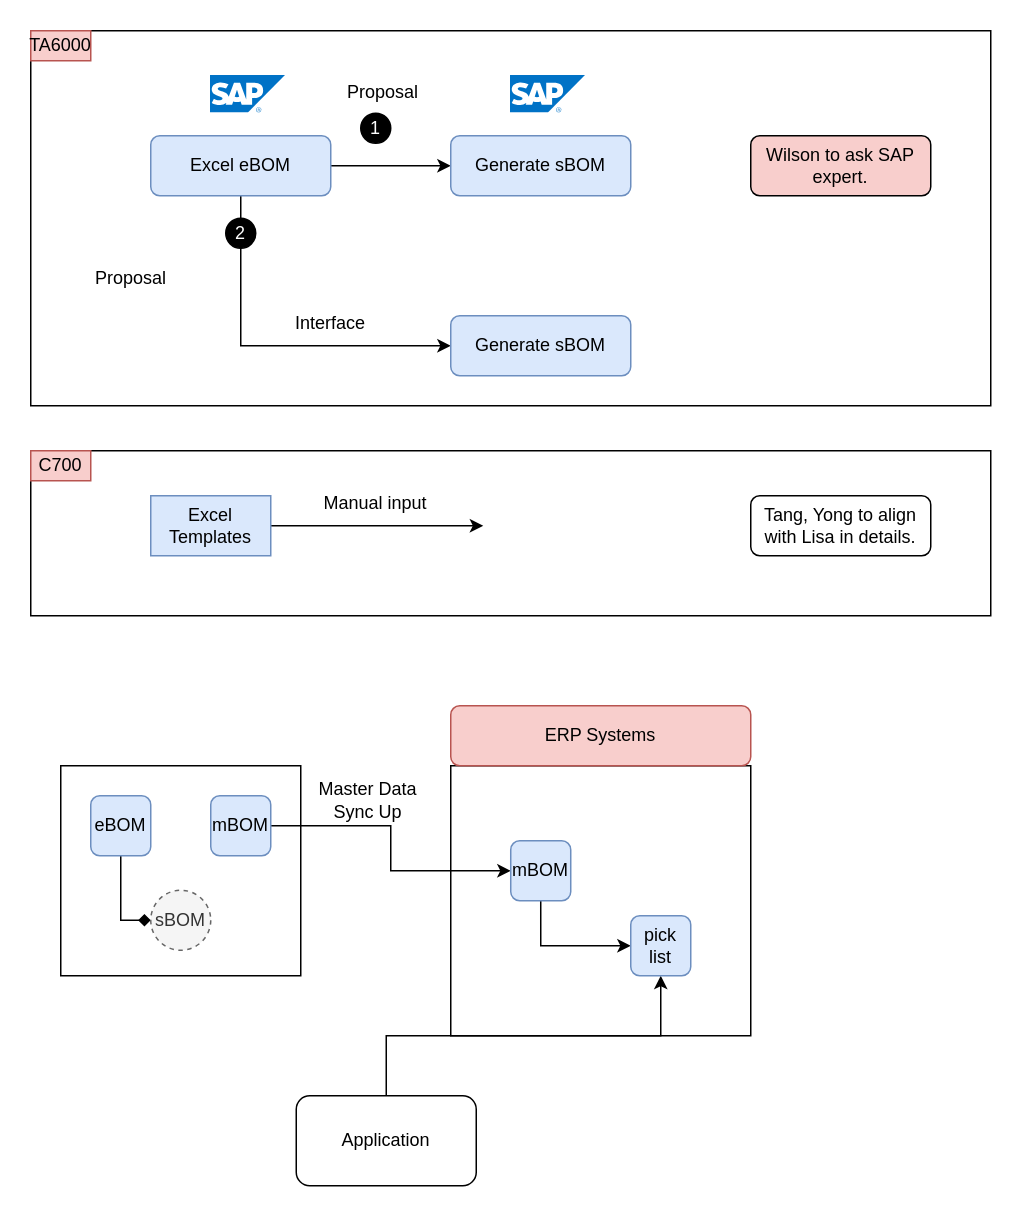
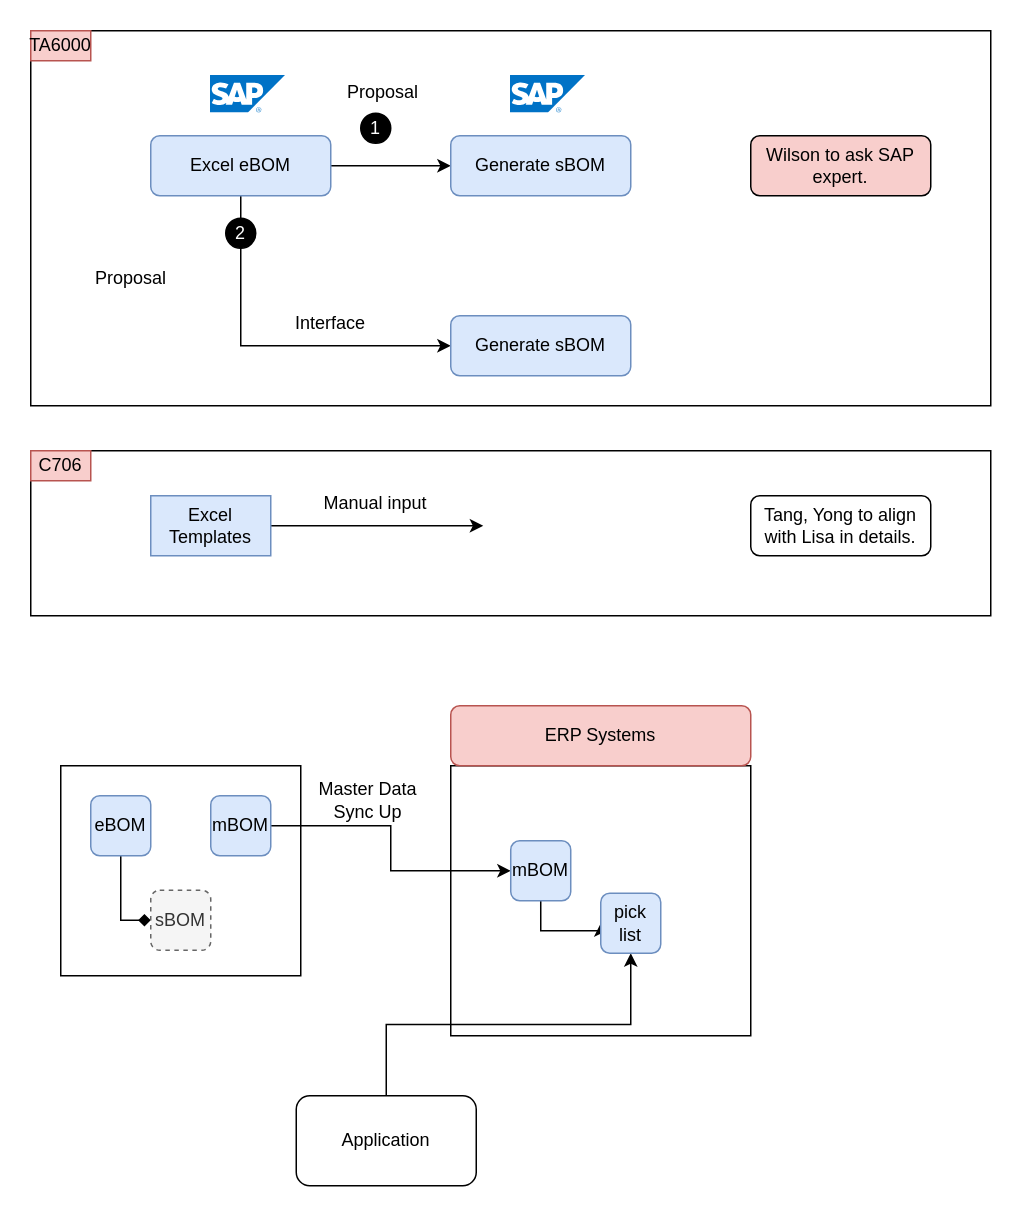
- <mxCell id="23" value="C700" style="text;html=1;strokeColor=#b85450;fillColor=#f8cecc;align=center;verticalAlign=middle;whiteSpace=wrap;rounded=0;" vertex="1" parent="1"><mxGeometry x="20" y="300" width="40" height="20" as="geometry" /></mxCell>
+ <mxCell id="23" value="C706" style="text;html=1;strokeColor=#b85450;fillColor=#f8cecc;align=center;verticalAlign=middle;whiteSpace=wrap;rounded=0;" vertex="1" parent="1"><mxGeometry x="20" y="300" width="40" height="20" as="geometry" /></mxCell>
- <mxCell id="34" value="sBOM" style="ellipse;whiteSpace=wrap;html=1;fillColor=#f5f5f5;strokeColor=#666666;fontColor=#333333;dashed=1;" vertex="1" parent="1"><mxGeometry x="100" y="593" width="40" height="40" as="geometry" /></mxCell>
+ <mxCell id="34" value="sBOM" style="rounded=1;whiteSpace=wrap;html=1;fillColor=#f5f5f5;strokeColor=#666666;fontColor=#333333;dashed=1;" vertex="1" parent="1"><mxGeometry x="100" y="593" width="40" height="40" as="geometry" /></mxCell>
- <mxCell id="41" value="pick list" style="rounded=1;whiteSpace=wrap;html=1;fillColor=#dae8fc;strokeColor=#6c8ebf;" vertex="1" parent="1"><mxGeometry x="420" y="610" width="40" height="40" as="geometry" /></mxCell>
+ <mxCell id="41" value="pick list" style="rounded=1;whiteSpace=wrap;html=1;fillColor=#dae8fc;strokeColor=#6c8ebf;" vertex="1" parent="1"><mxGeometry x="400" y="595" width="40" height="40" as="geometry" /></mxCell>
